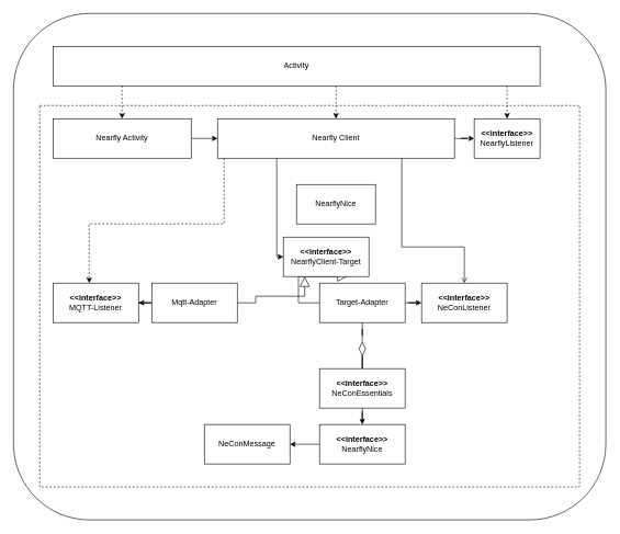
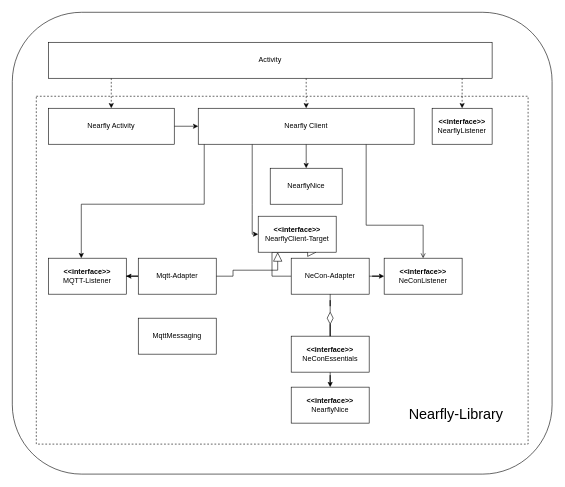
- <mxCell id="4" style="edgeStyle=orthogonalEdgeStyle;rounded=0;orthogonalLoop=1;jettySize=auto;html=1;" parent="1" source="8" target="19" edge="1"><mxGeometry relative="1" as="geometry" /></mxCell>
+ <mxCell id="4" style="edgeStyle=orthogonalEdgeStyle;rounded=0;orthogonalLoop=1;jettySize=auto;html=1;" parent="1" source="8" target="26" edge="1"><mxGeometry relative="1" as="geometry" /></mxCell>
- <mxCell id="7" style="edgeStyle=orthogonalEdgeStyle;rounded=0;orthogonalLoop=1;jettySize=auto;html=1;endArrow=classic;endFill=1;endSize=6;dashed=1;" edge="1" parent="1" source="8" target="9"><mxGeometry relative="1" as="geometry"><Array as="points"><mxPoint x="340" y="340" /><mxPoint x="135" y="340" /></Array></mxGeometry></mxCell>
+ <mxCell id="7" style="edgeStyle=orthogonalEdgeStyle;rounded=0;orthogonalLoop=1;jettySize=auto;html=1;endArrow=classic;endFill=1;endSize=6;" edge="1" parent="1" source="8" target="9"><mxGeometry relative="1" as="geometry"><Array as="points"><mxPoint x="340" y="340" /><mxPoint x="135" y="340" /></Array></mxGeometry></mxCell>
- <mxCell id="16" value="Target-Adapter" style="rounded=0;whiteSpace=wrap;html=1;" parent="1" vertex="1"><mxGeometry x="485" y="430" width="130" height="60" as="geometry" /></mxCell>
+ <mxCell id="16" value="NeCon-Adapter" style="rounded=0;whiteSpace=wrap;html=1;" parent="1" vertex="1"><mxGeometry x="485" y="430" width="130" height="60" as="geometry" /></mxCell>
+ <mxCell id="29" value="MqttMessaging" style="rounded=0;whiteSpace=wrap;html=1;" parent="1" vertex="1"><mxGeometry x="230" y="530" width="130" height="60" as="geometry" /></mxCell>
- <mxCell id="22" value="NeConMessage" style="rounded=0;whiteSpace=wrap;html=1;" parent="1" vertex="1"><mxGeometry x="310" y="645" width="130" height="60" as="geometry" /></mxCell>
- <mxCell id="20" style="edgeStyle=orthogonalEdgeStyle;rounded=0;orthogonalLoop=1;jettySize=auto;html=1;" parent="1" source="21" target="22" edge="1"><mxGeometry relative="1" as="geometry" /></mxCell>
+ <mxCell id="30" value="&lt;font style=&quot;font-size: 24px&quot;&gt;Nearfly-Library&lt;/font&gt;" style="text;html=1;strokeColor=none;fillColor=none;align=center;verticalAlign=middle;whiteSpace=wrap;rounded=0;" parent="1" vertex="1"><mxGeometry x="650" y="680" width="220" height="20" as="geometry" /></mxCell>
